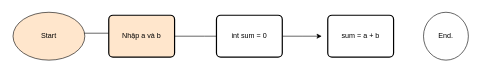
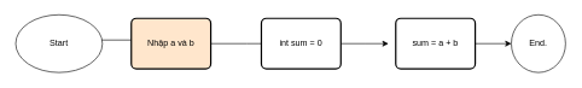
- <mxCell id="3" value="Start" style="ellipse;whiteSpace=wrap;html=1;fillColor=#ffe6cc;" vertex="1" parent="1"><mxGeometry x="20" y="20" width="120" height="80" as="geometry" /></mxCell>
+ <mxCell id="3" value="Start" style="ellipse;whiteSpace=wrap;html=1;" vertex="1" parent="1"><mxGeometry x="20" y="20" width="120" height="80" as="geometry" /></mxCell>
+ <mxCell id="9" style="edgeStyle=orthogonalEdgeStyle;rounded=0;orthogonalLoop=1;jettySize=auto;html=1;exitX=1;exitY=0.5;exitDx=0;exitDy=0;entryX=0;entryY=0.5;entryDx=0;entryDy=0;" edge="1" parent="1" source="10" target="4"><mxGeometry relative="1" as="geometry" /></mxCell>
